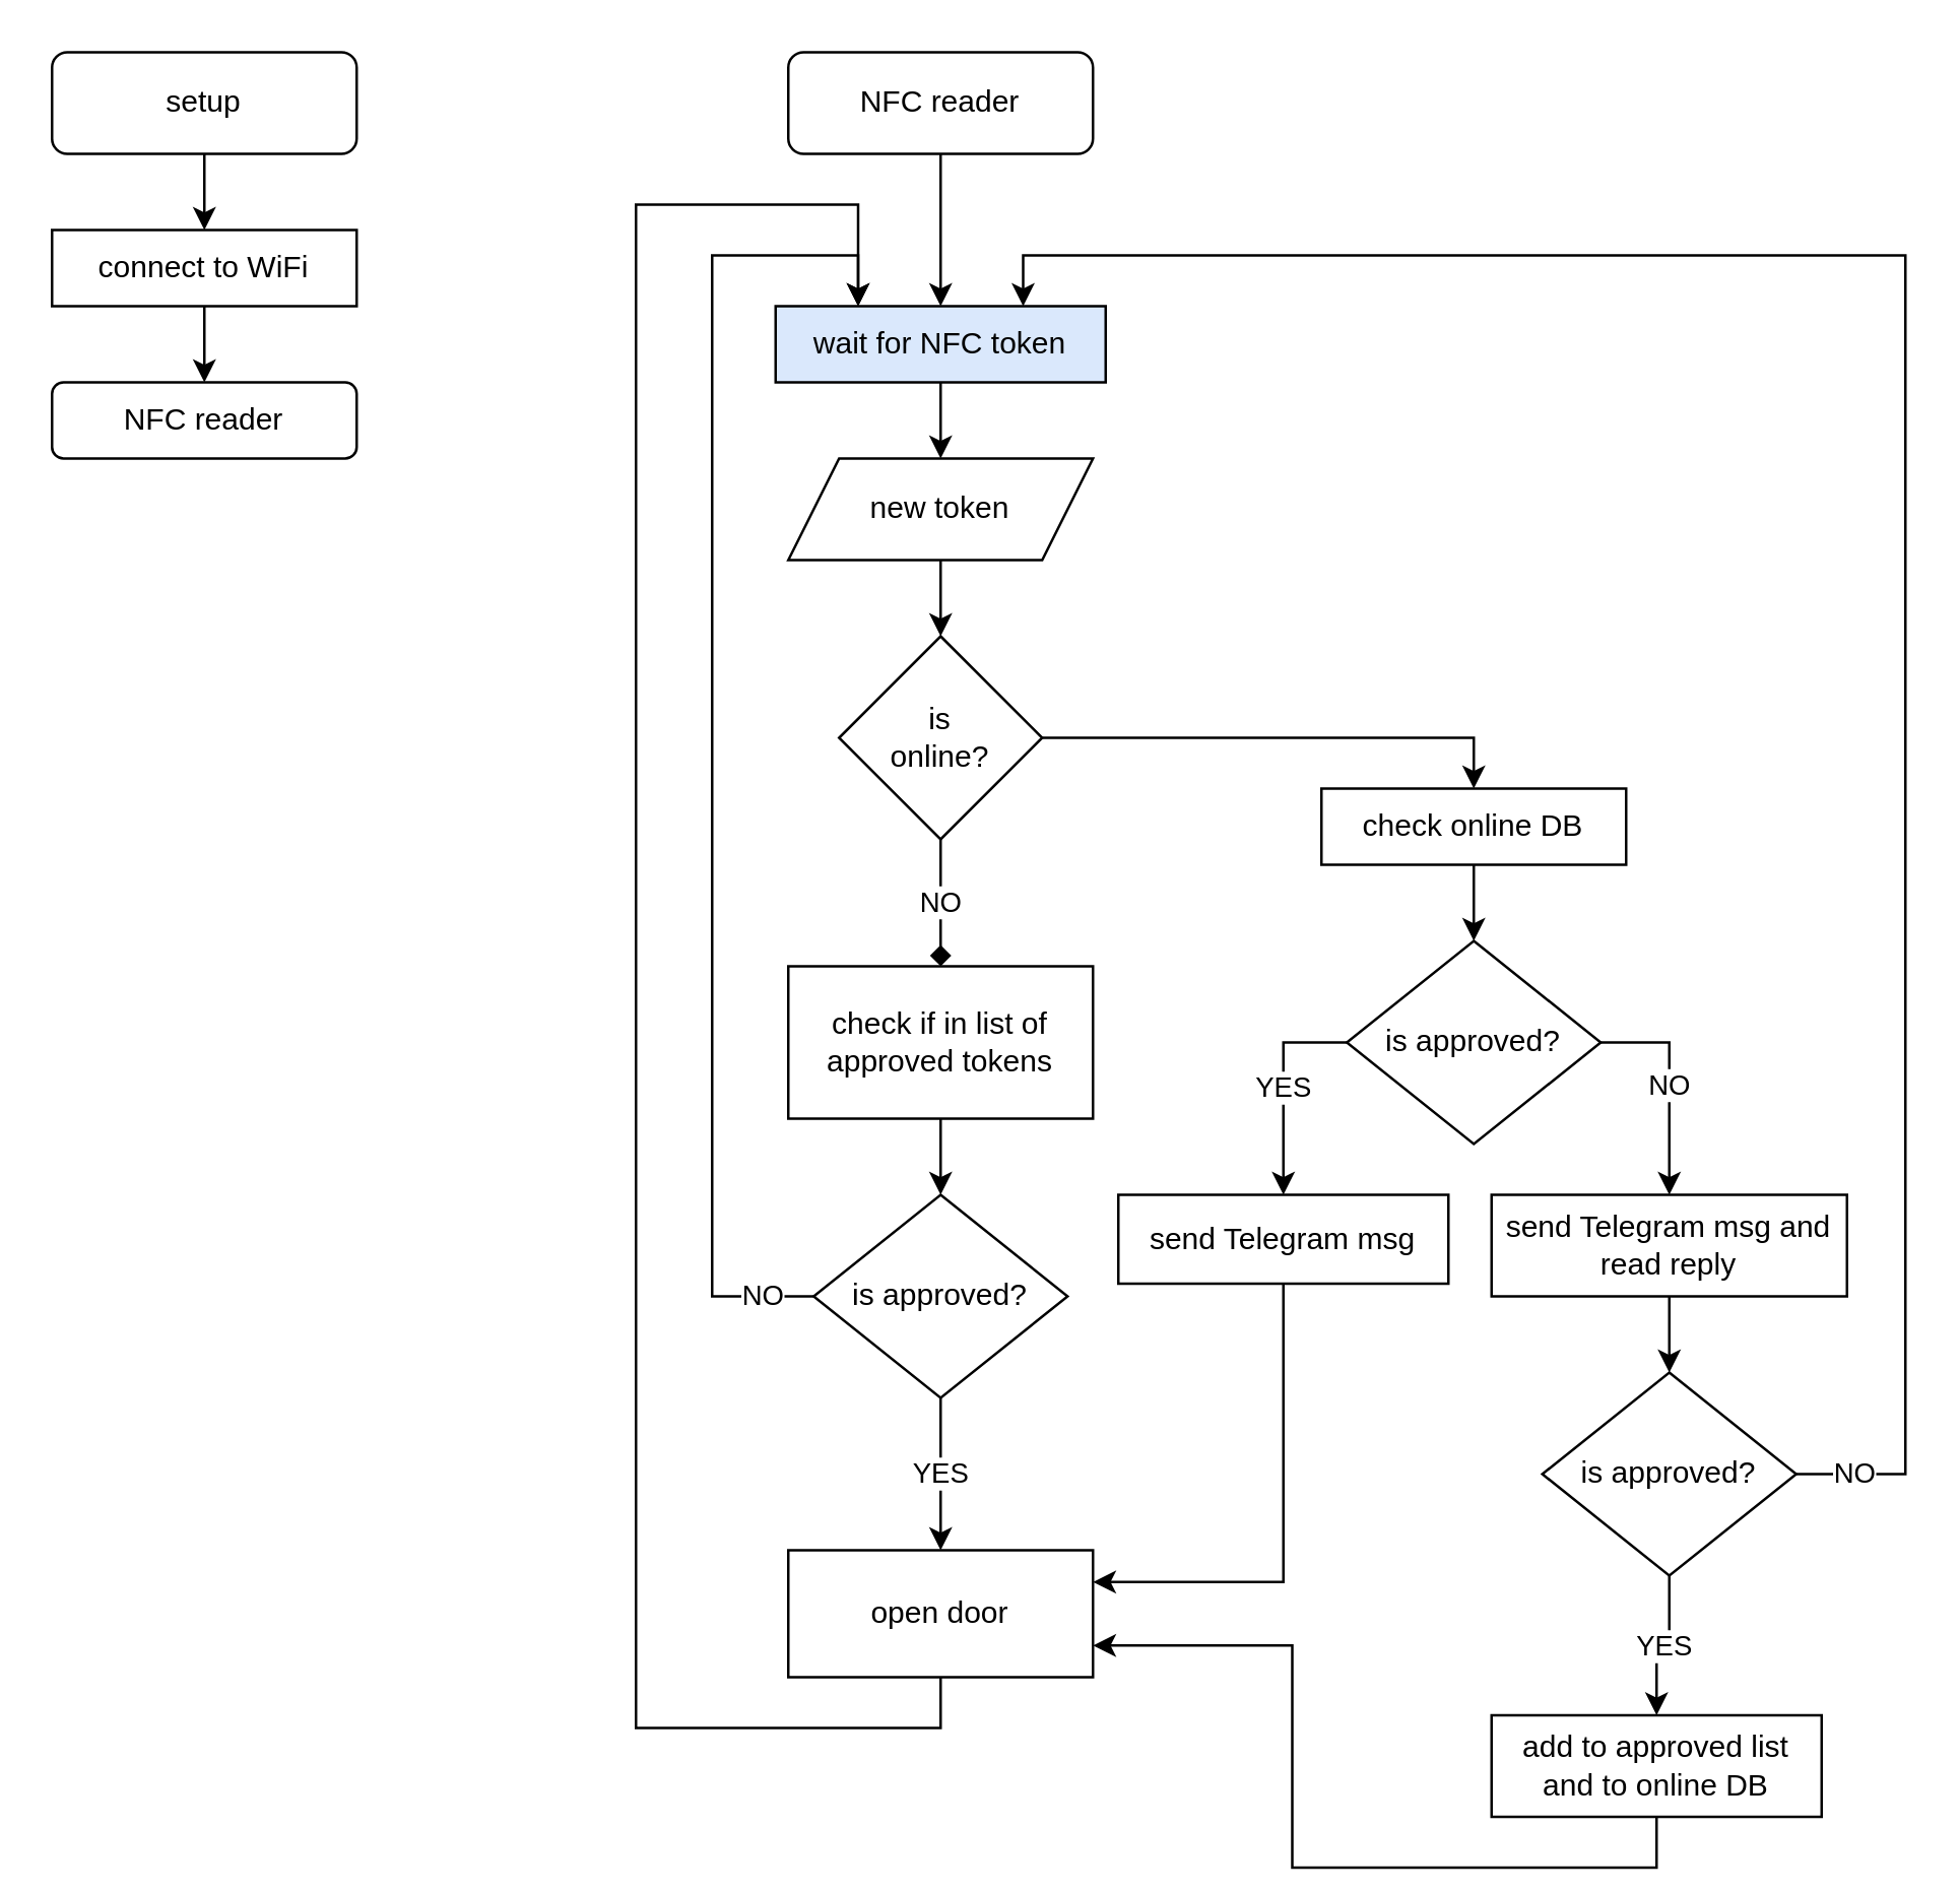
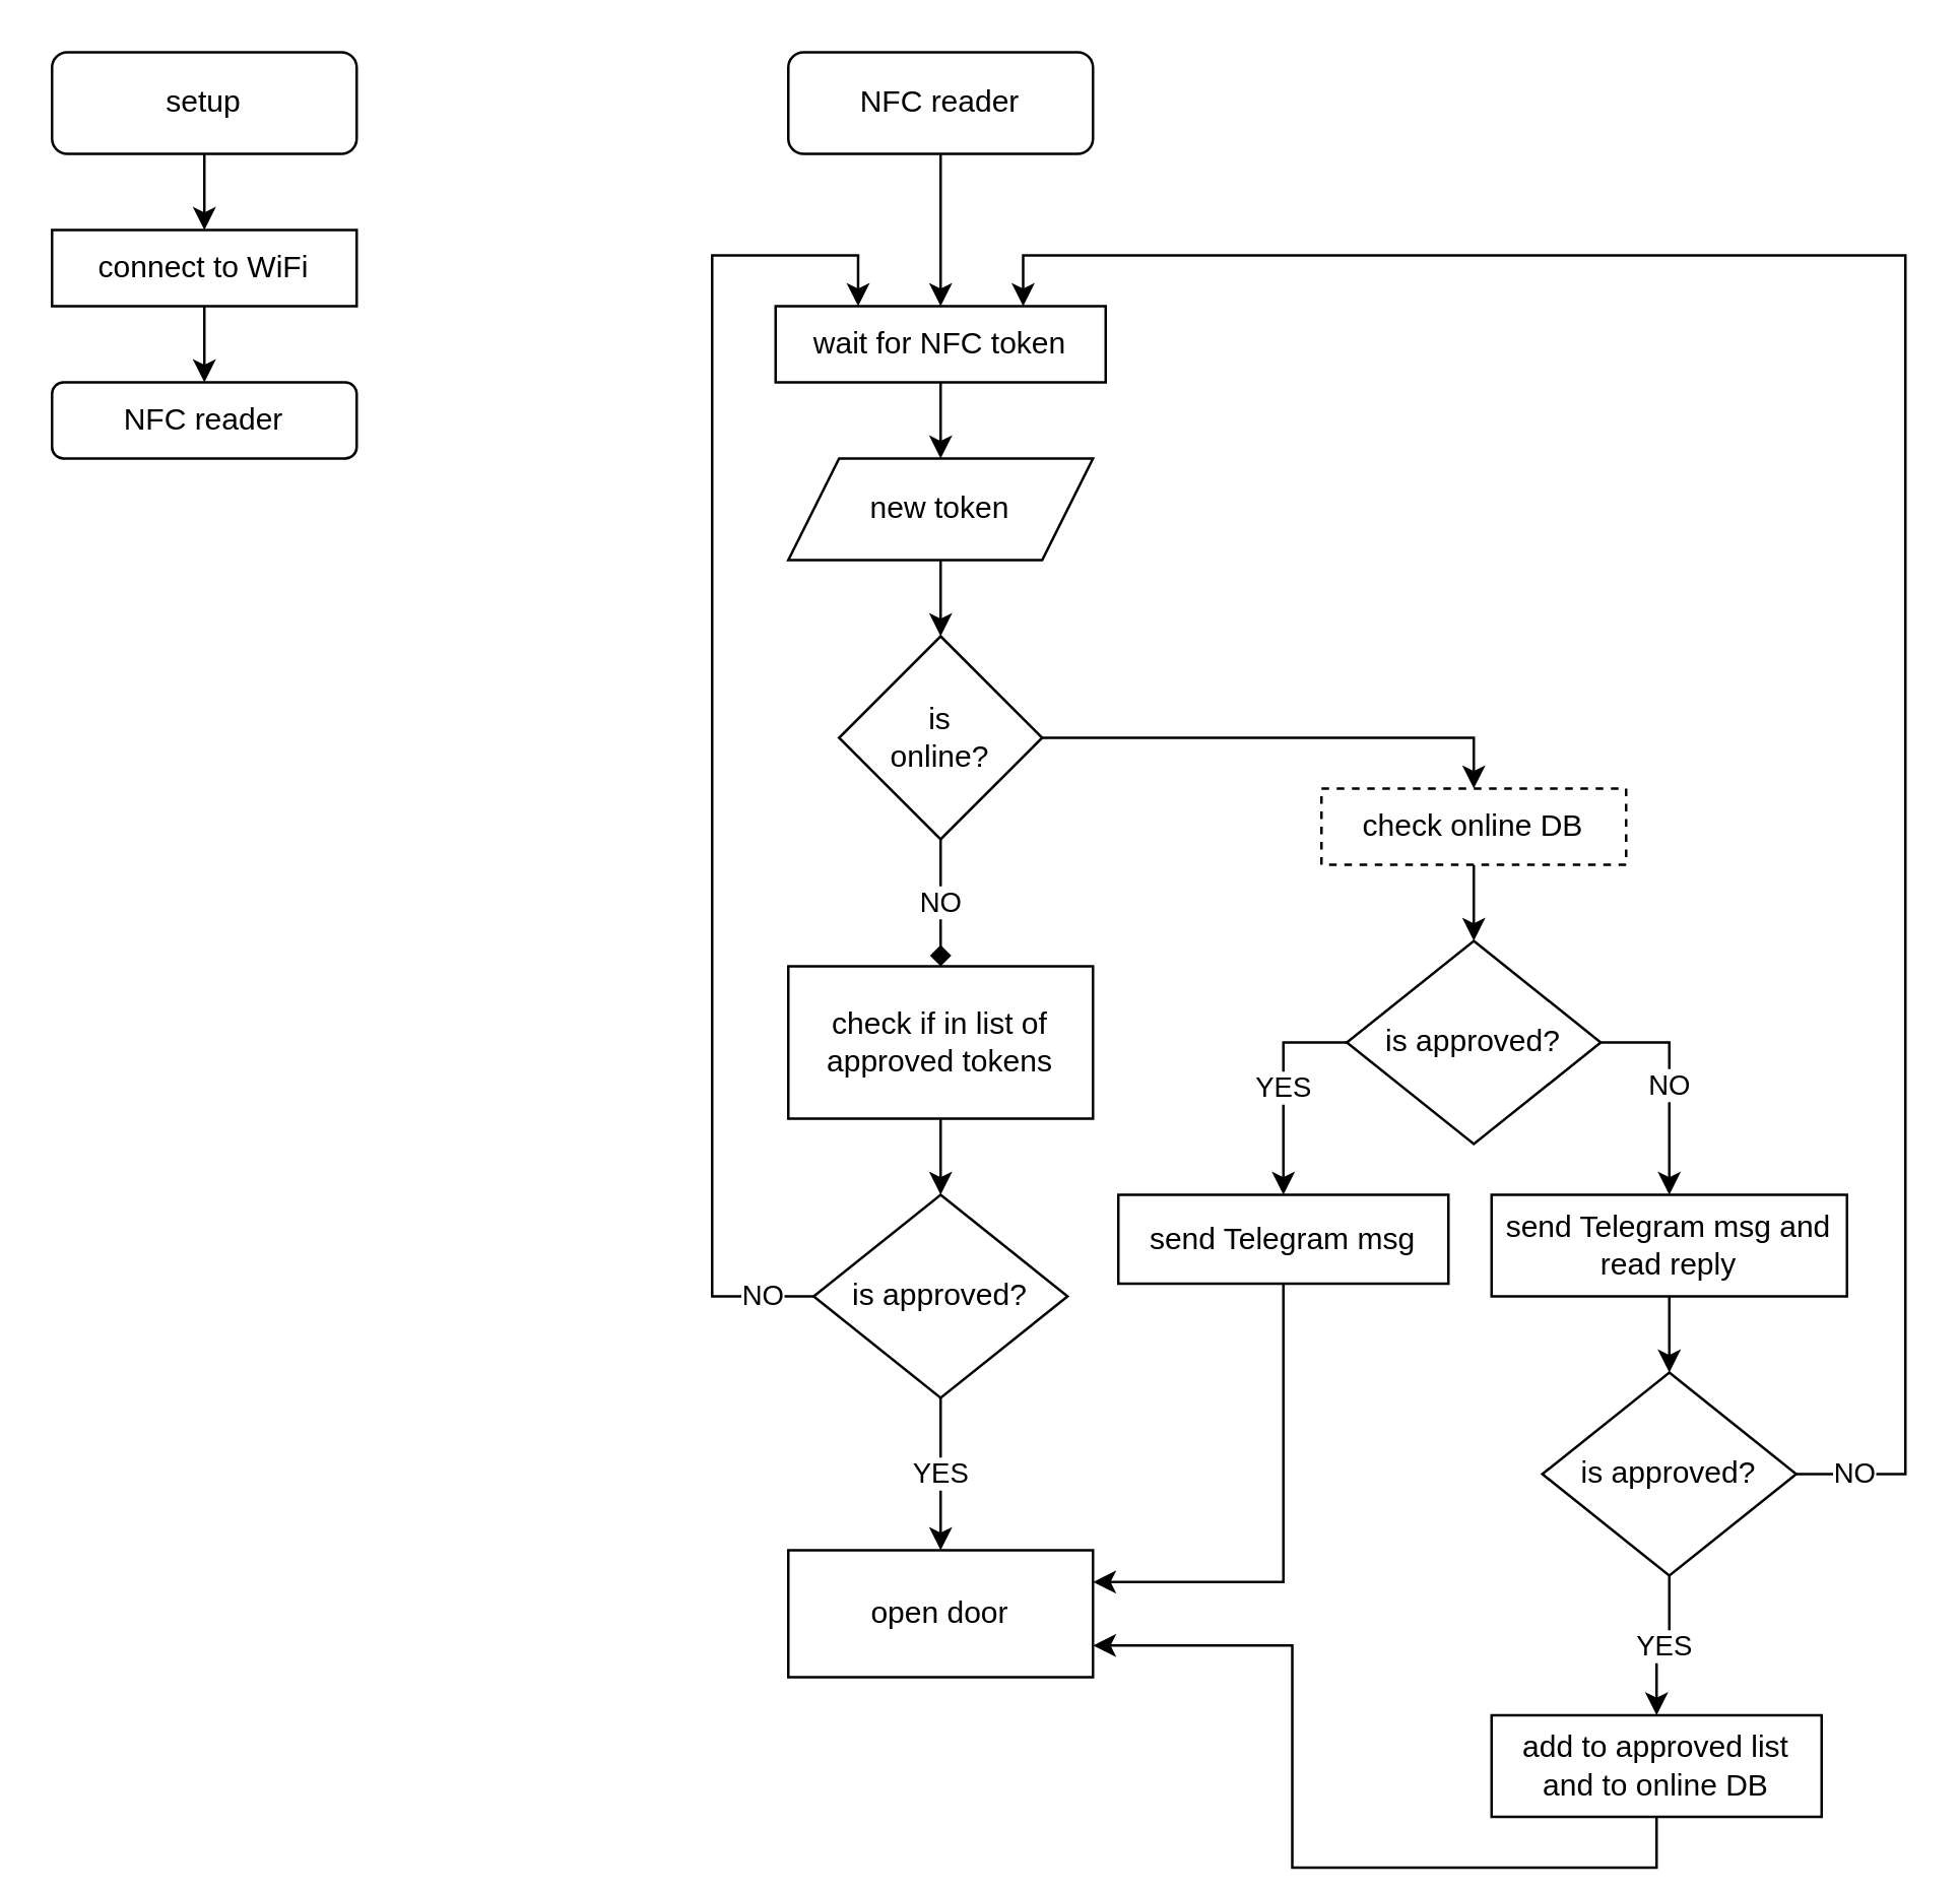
- <mxCell id="10" value="wait for NFC token" style="whiteSpace=wrap;html=1;rounded=0;fillColor=#dae8fc;" parent="1" vertex="1"><mxGeometry x="305" y="120" width="130" height="30" as="geometry" /></mxCell>
+ <mxCell id="10" value="wait for NFC token" style="whiteSpace=wrap;html=1;rounded=0;" parent="1" vertex="1"><mxGeometry x="305" y="120" width="130" height="30" as="geometry" /></mxCell>
- <mxCell id="31" value="check online DB" style="rounded=0;whiteSpace=wrap;html=1;" vertex="1" parent="1"><mxGeometry x="520" y="310" width="120" height="30" as="geometry" /></mxCell>
+ <mxCell id="31" value="check online DB" style="rounded=0;whiteSpace=wrap;html=1;dashed=1;" vertex="1" parent="1"><mxGeometry x="520" y="310" width="120" height="30" as="geometry" /></mxCell>
- <mxCell id="25" style="edgeStyle=orthogonalEdgeStyle;rounded=0;orthogonalLoop=1;jettySize=auto;html=1;exitX=0.5;exitY=1;exitDx=0;exitDy=0;entryX=0.25;entryY=0;entryDx=0;entryDy=0;" parent="1" source="26" target="10" edge="1"><mxGeometry relative="1" as="geometry"><Array as="points"><mxPoint x="370" y="680" /><mxPoint x="250" y="680" /><mxPoint x="250" y="80" /><mxPoint x="338" y="80" /></Array></mxGeometry></mxCell>
